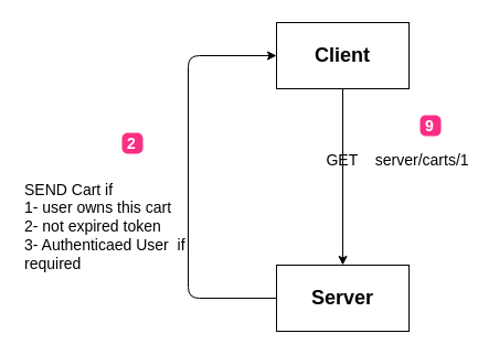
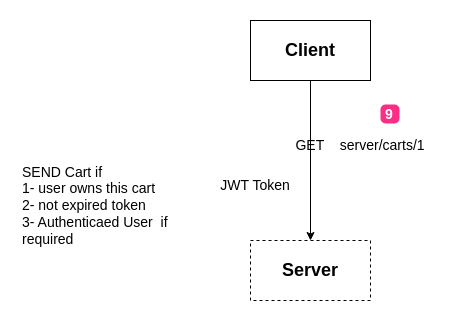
- <mxCell id="10" value="2" style="html=1;shadow=0;dashed=0;shape=mxgraph.bootstrap.rrect;rSize=5;strokeColor=none;strokeWidth=1;fillColor=#FB2E86;fontColor=#FFFFFF;whiteSpace=wrap;align=left;verticalAlign=middle;spacingLeft=0;fontStyle=1;fontSize=14;spacing=5;" parent="1" vertex="1"><mxGeometry x="110" y="120" width="19" height="19" as="geometry" /></mxCell>
- <mxCell id="2" style="edgeStyle=none;html=1;fontSize=14;entryX=0;entryY=0.5;entryDx=0;entryDy=0;" parent="1" source="3" target="7" edge="1"><mxGeometry relative="1" as="geometry"><mxPoint x="230" y="50" as="targetPoint" /><Array as="points"><mxPoint x="170" y="270" /><mxPoint x="170" y="50" /></Array></mxGeometry></mxCell>
+ <mxCell id="4" value="JWT Token" style="text;html=1;strokeColor=none;fillColor=none;align=center;verticalAlign=middle;whiteSpace=wrap;rounded=0;fontSize=14;" parent="1" vertex="1"><mxGeometry x="200" y="170" width="110" height="30" as="geometry" /></mxCell>
- <mxCell id="3" value="&lt;b&gt;&lt;font style=&quot;font-size: 18px&quot;&gt;Server&lt;/font&gt;&lt;/b&gt;" style="rounded=0;whiteSpace=wrap;html=1;" parent="1" vertex="1"><mxGeometry x="250" y="240" width="120" height="60" as="geometry" /></mxCell>
+ <mxCell id="3" value="&lt;b&gt;&lt;font style=&quot;font-size: 18px&quot;&gt;Server&lt;/font&gt;&lt;/b&gt;" style="rounded=0;whiteSpace=wrap;html=1;dashed=1;" parent="1" vertex="1"><mxGeometry x="250" y="240" width="120" height="60" as="geometry" /></mxCell>
